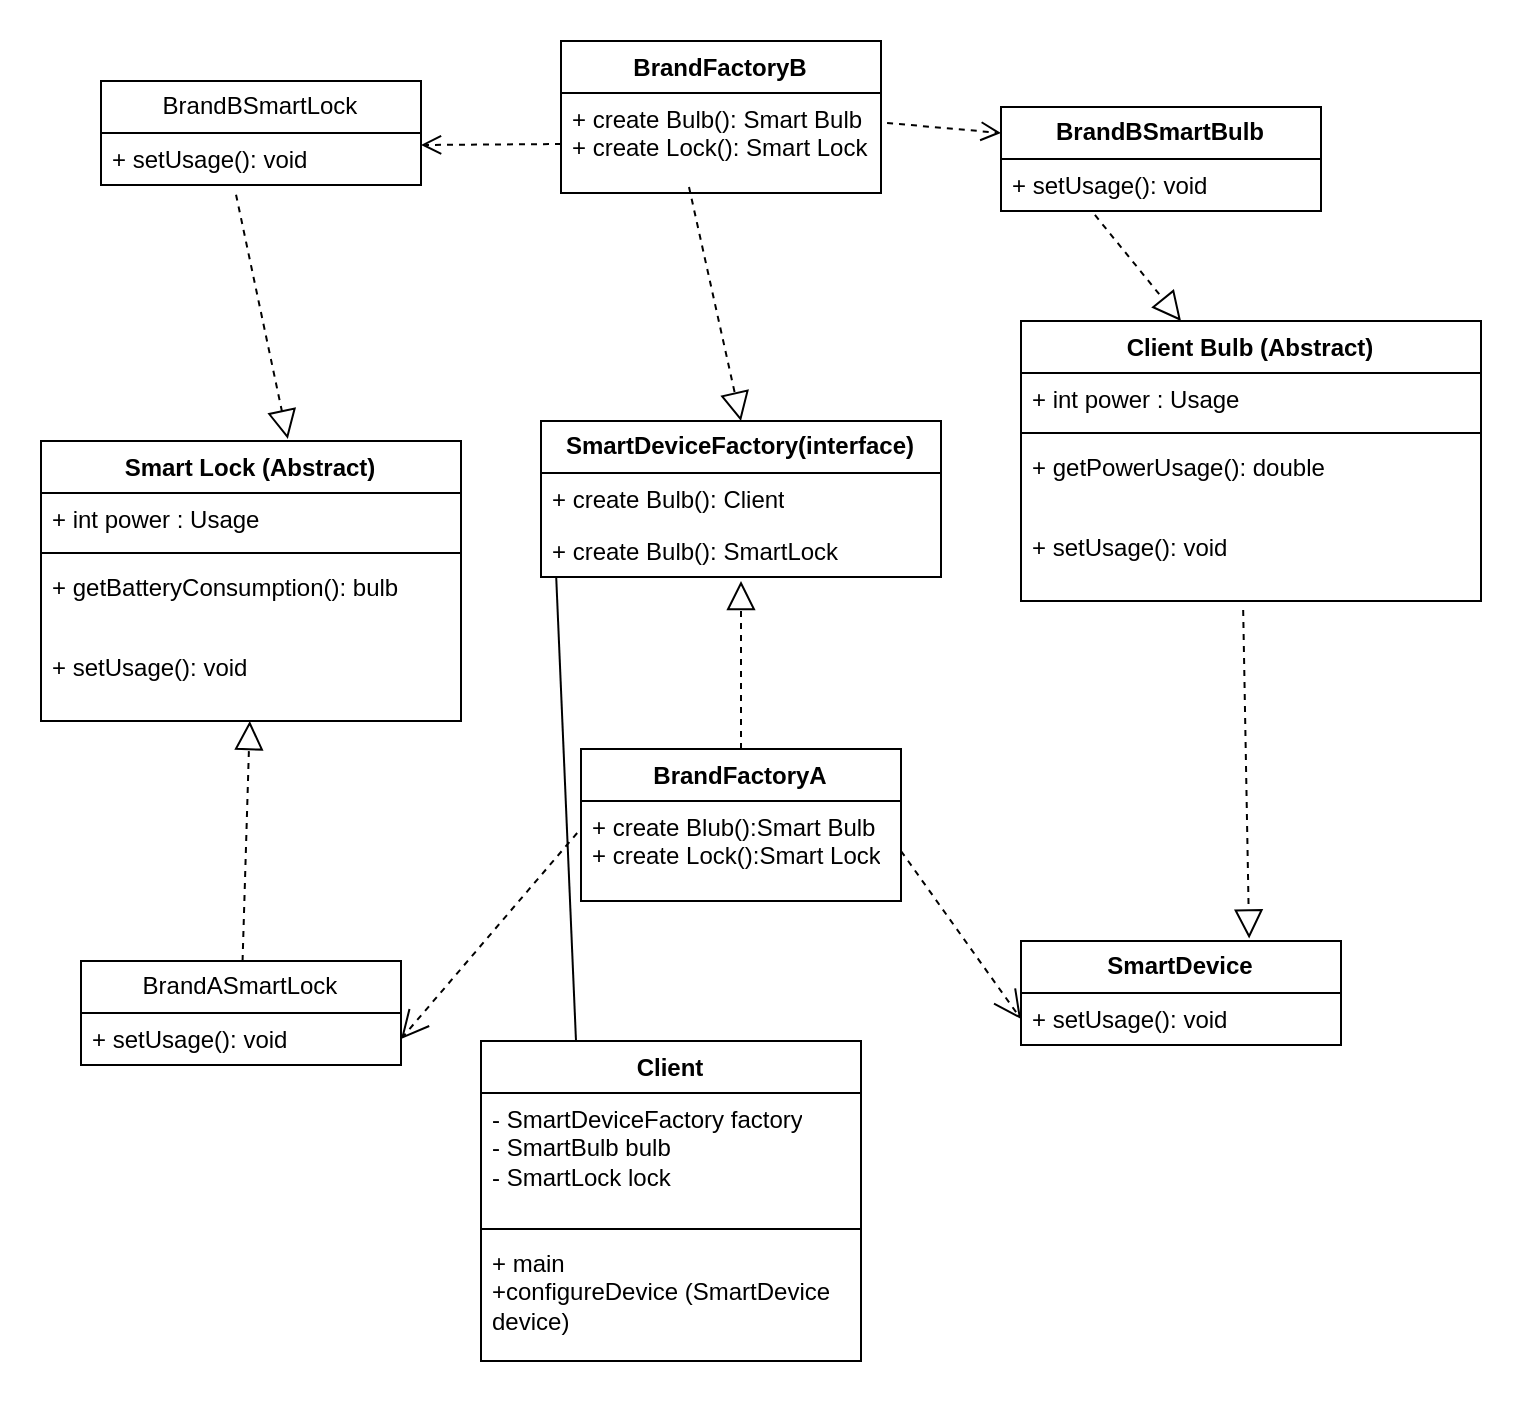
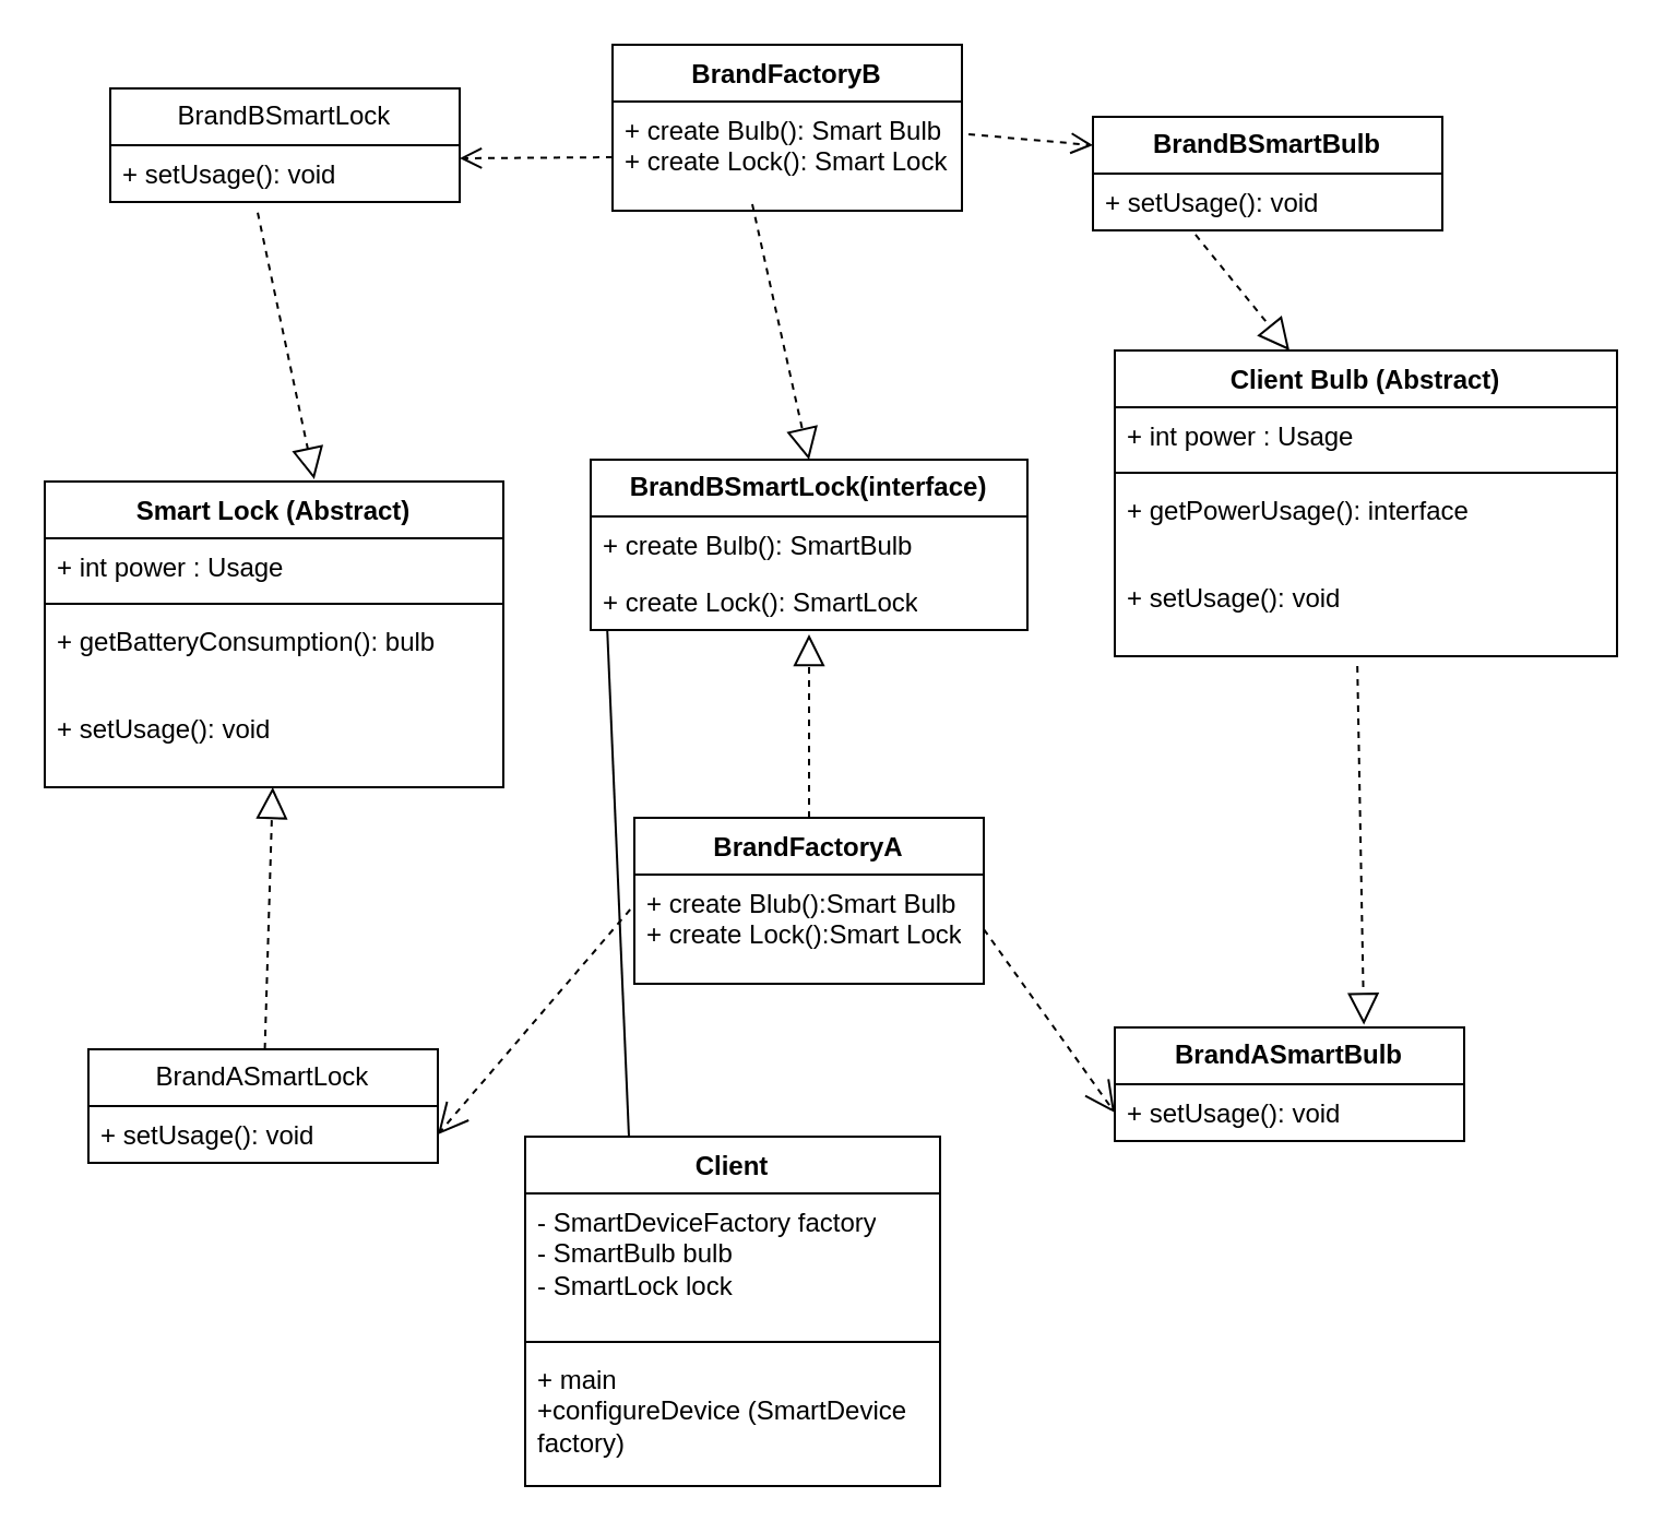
- <mxCell id="2" value="&lt;span style=&quot;font-weight: 700;&quot;&gt;SmartDeviceFactory(interface)&lt;/span&gt;" style="swimlane;fontStyle=0;childLayout=stackLayout;horizontal=1;startSize=26;fillColor=none;horizontalStack=0;resizeParent=1;resizeParentMax=0;resizeLast=0;collapsible=1;marginBottom=0;whiteSpace=wrap;html=1;" vertex="1" parent="1"><mxGeometry x="270" y="210" width="200" height="78" as="geometry" /></mxCell>
+ <mxCell id="2" value="&lt;span style=&quot;font-weight: 700;&quot;&gt;BrandBSmartLock(interface)&lt;/span&gt;" style="swimlane;fontStyle=0;childLayout=stackLayout;horizontal=1;startSize=26;fillColor=none;horizontalStack=0;resizeParent=1;resizeParentMax=0;resizeLast=0;collapsible=1;marginBottom=0;whiteSpace=wrap;html=1;" vertex="1" parent="1"><mxGeometry x="270" y="210" width="200" height="78" as="geometry" /></mxCell>
- <mxCell id="40" value="+ getPowerUsage(): double" style="text;strokeColor=none;fillColor=none;align=left;verticalAlign=top;spacingLeft=4;spacingRight=4;overflow=hidden;rotatable=0;points=[[0,0.5],[1,0.5]];portConstraint=eastwest;whiteSpace=wrap;html=1;" vertex="1" parent="37"><mxGeometry y="60" width="230" height="40" as="geometry" /></mxCell>
+ <mxCell id="40" value="+ getPowerUsage(): interface" style="text;strokeColor=none;fillColor=none;align=left;verticalAlign=top;spacingLeft=4;spacingRight=4;overflow=hidden;rotatable=0;points=[[0,0.5],[1,0.5]];portConstraint=eastwest;whiteSpace=wrap;html=1;" vertex="1" parent="37"><mxGeometry y="60" width="230" height="40" as="geometry" /></mxCell>
- <mxCell id="3" value="+ create Bulb(): Client&lt;div&gt;&lt;br&gt;&lt;/div&gt;" style="text;strokeColor=none;fillColor=none;align=left;verticalAlign=top;spacingLeft=4;spacingRight=4;overflow=hidden;rotatable=0;points=[[0,0.5],[1,0.5]];portConstraint=eastwest;whiteSpace=wrap;html=1;" vertex="1" parent="2"><mxGeometry y="26" width="200" height="26" as="geometry" /></mxCell>
+ <mxCell id="3" value="+ create Bulb(): SmartBulb&lt;div&gt;&lt;br&gt;&lt;/div&gt;" style="text;strokeColor=none;fillColor=none;align=left;verticalAlign=top;spacingLeft=4;spacingRight=4;overflow=hidden;rotatable=0;points=[[0,0.5],[1,0.5]];portConstraint=eastwest;whiteSpace=wrap;html=1;" vertex="1" parent="2"><mxGeometry y="26" width="200" height="26" as="geometry" /></mxCell>
- <mxCell id="4" value="+ create Bulb(): SmartLock" style="text;strokeColor=none;fillColor=none;align=left;verticalAlign=top;spacingLeft=4;spacingRight=4;overflow=hidden;rotatable=0;points=[[0,0.5],[1,0.5]];portConstraint=eastwest;whiteSpace=wrap;html=1;" vertex="1" parent="2"><mxGeometry y="52" width="200" height="26" as="geometry" /></mxCell>
+ <mxCell id="4" value="+ create Lock(): SmartLock" style="text;strokeColor=none;fillColor=none;align=left;verticalAlign=top;spacingLeft=4;spacingRight=4;overflow=hidden;rotatable=0;points=[[0,0.5],[1,0.5]];portConstraint=eastwest;whiteSpace=wrap;html=1;" vertex="1" parent="2"><mxGeometry y="52" width="200" height="26" as="geometry" /></mxCell>
- <mxCell id="20" value="&lt;span style=&quot;font-weight: 700;&quot;&gt;SmartDevice&lt;/span&gt;" style="swimlane;fontStyle=0;childLayout=stackLayout;horizontal=1;startSize=26;fillColor=none;horizontalStack=0;resizeParent=1;resizeParentMax=0;resizeLast=0;collapsible=1;marginBottom=0;whiteSpace=wrap;html=1;" vertex="1" parent="1"><mxGeometry x="510" y="470" width="160" height="52" as="geometry" /></mxCell>
+ <mxCell id="20" value="&lt;span style=&quot;font-weight: 700;&quot;&gt;BrandASmartBulb&lt;/span&gt;" style="swimlane;fontStyle=0;childLayout=stackLayout;horizontal=1;startSize=26;fillColor=none;horizontalStack=0;resizeParent=1;resizeParentMax=0;resizeLast=0;collapsible=1;marginBottom=0;whiteSpace=wrap;html=1;" vertex="1" parent="1"><mxGeometry x="510" y="470" width="160" height="52" as="geometry" /></mxCell>
- <mxCell id="12" value="+ main&lt;div&gt;+configureDevice (SmartDevice device)&lt;/div&gt;" style="text;strokeColor=none;fillColor=none;align=left;verticalAlign=top;spacingLeft=4;spacingRight=4;overflow=hidden;rotatable=0;points=[[0,0.5],[1,0.5]];portConstraint=eastwest;whiteSpace=wrap;html=1;" vertex="1" parent="9"><mxGeometry y="98" width="190" height="62" as="geometry" /></mxCell>
+ <mxCell id="12" value="+ main&lt;div&gt;+configureDevice (SmartDevice factory)&lt;/div&gt;" style="text;strokeColor=none;fillColor=none;align=left;verticalAlign=top;spacingLeft=4;spacingRight=4;overflow=hidden;rotatable=0;points=[[0,0.5],[1,0.5]];portConstraint=eastwest;whiteSpace=wrap;html=1;" vertex="1" parent="9"><mxGeometry y="98" width="190" height="62" as="geometry" /></mxCell>
